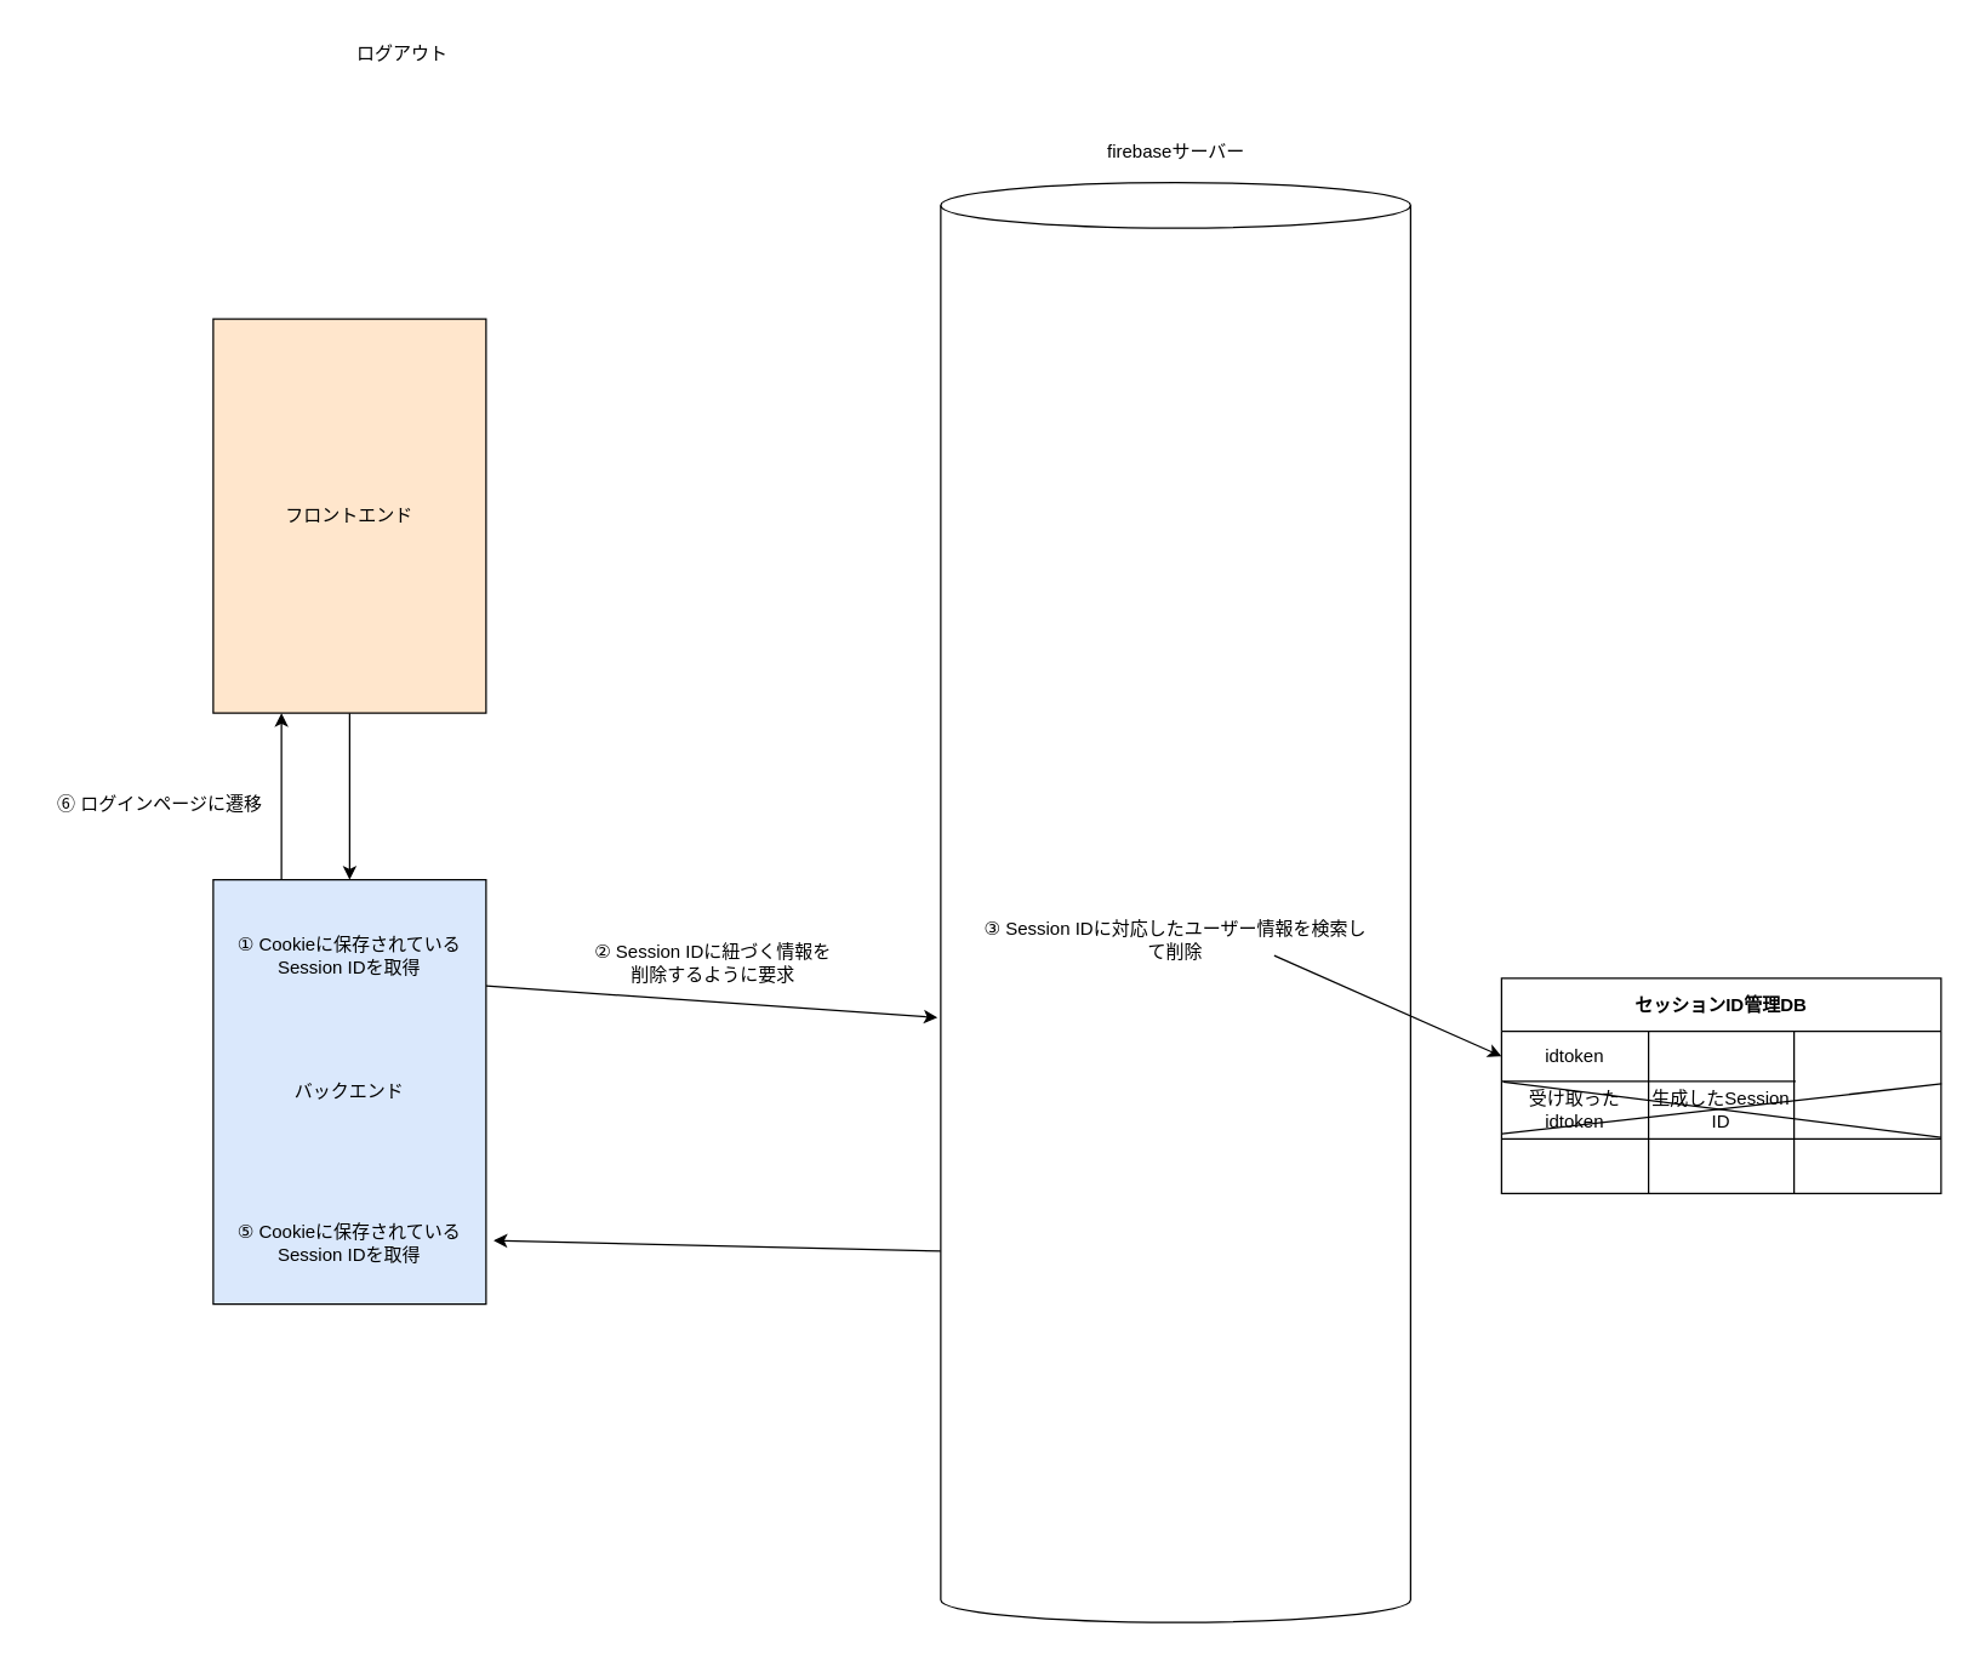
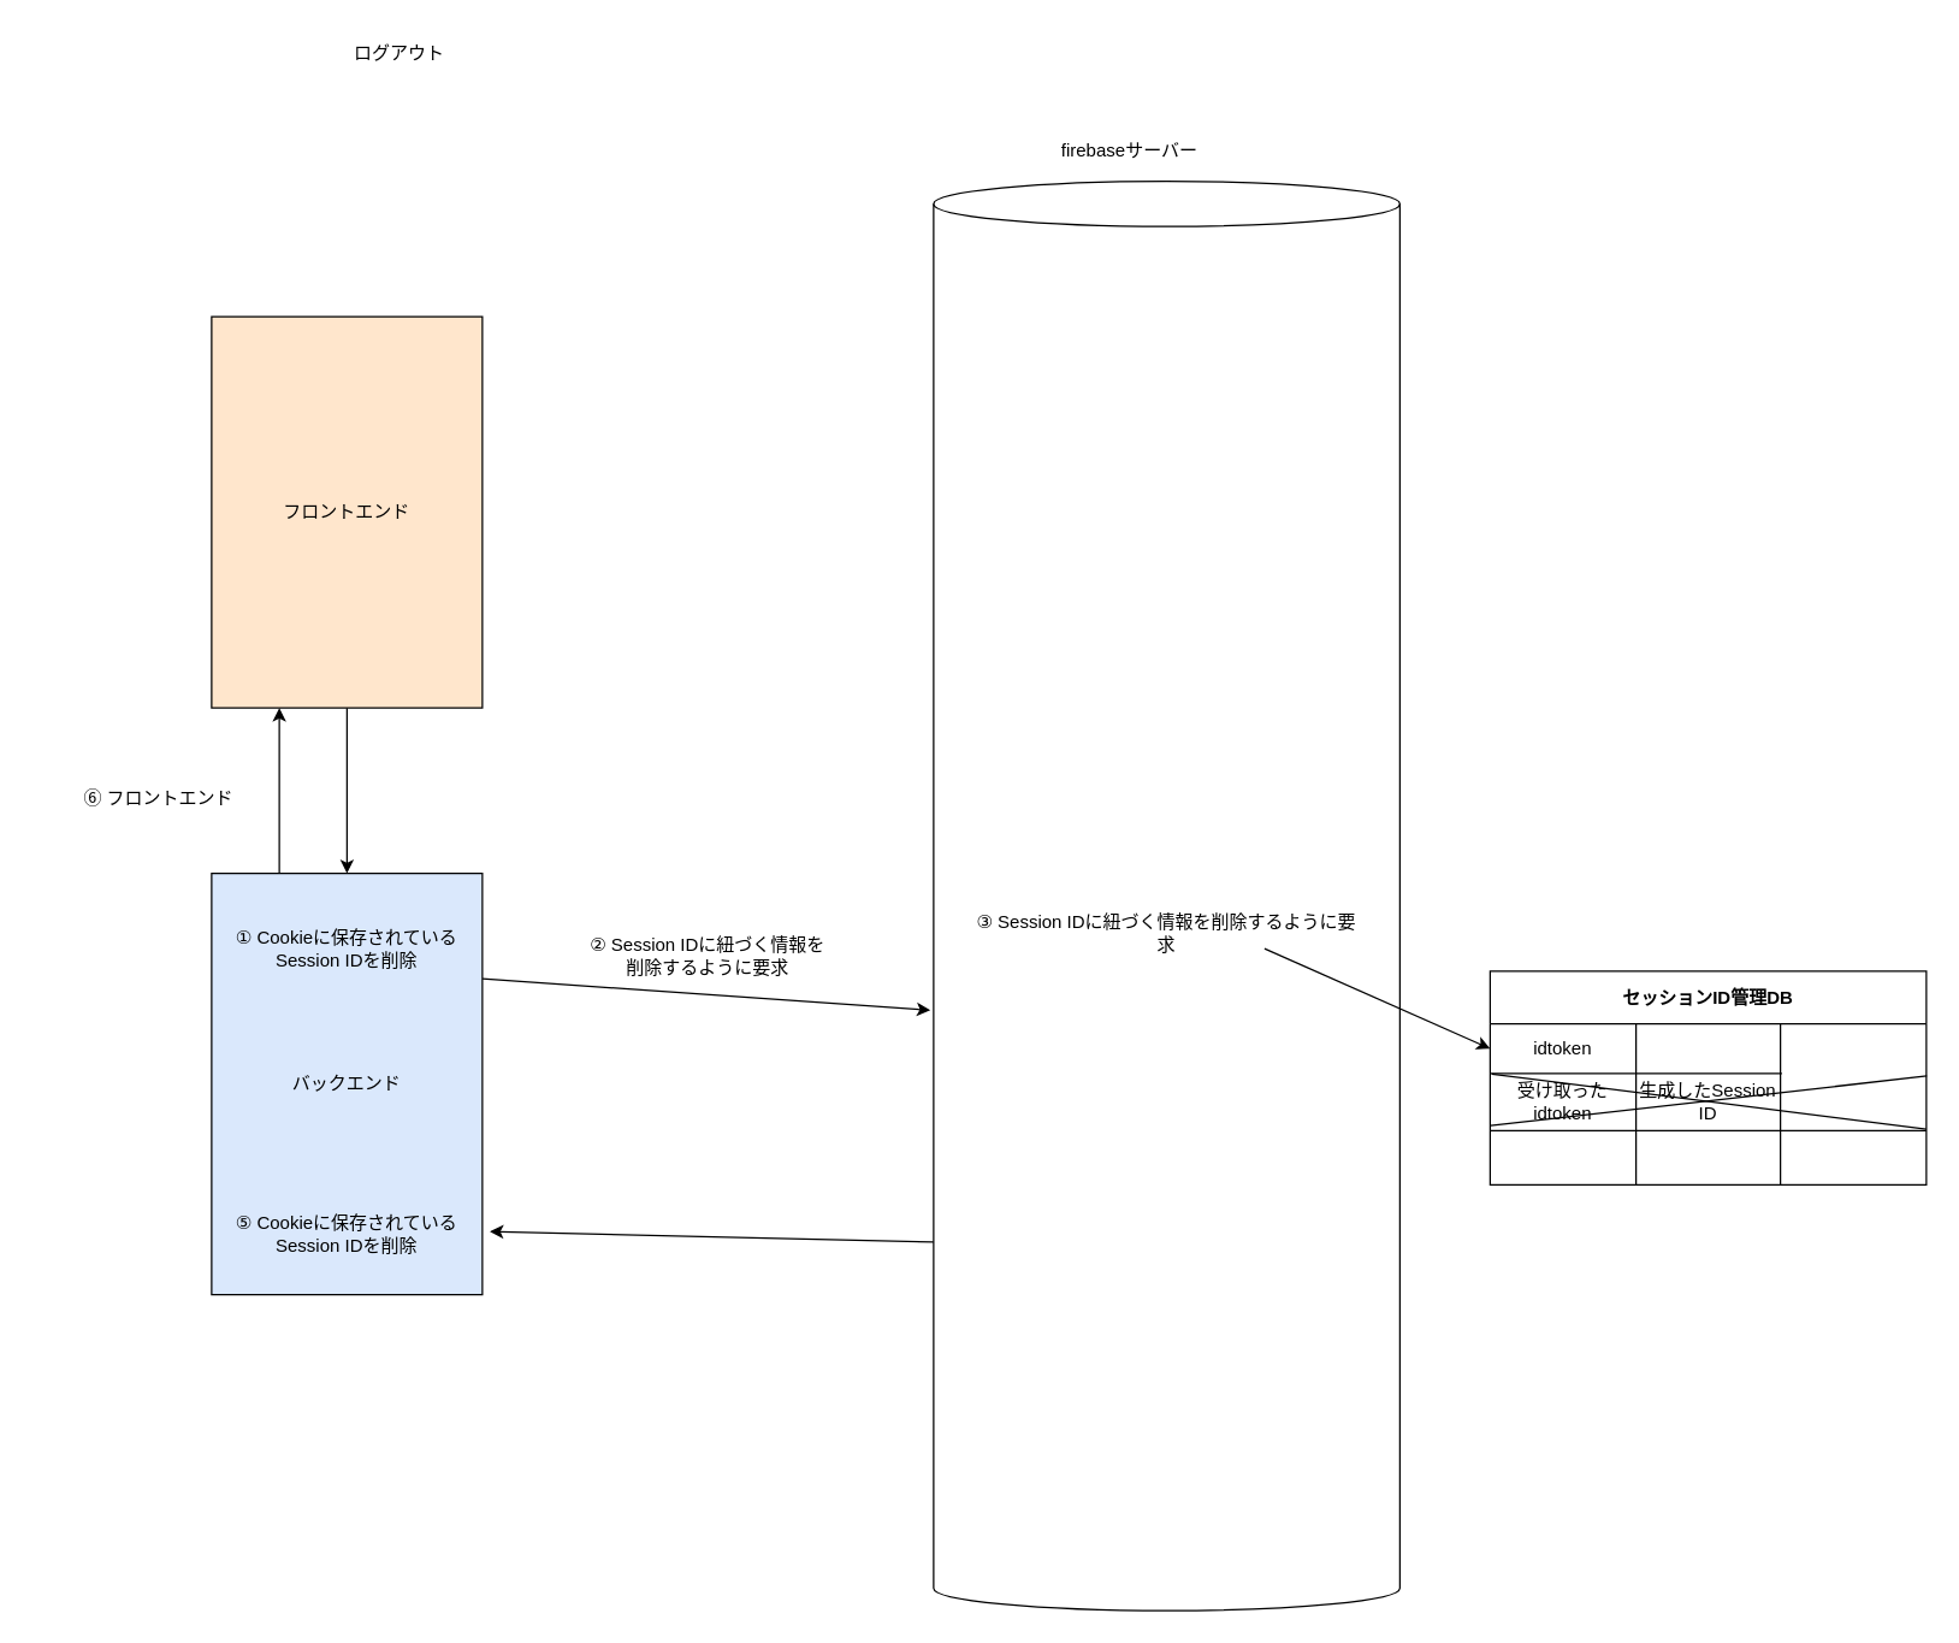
- <mxCell id="7" value="&lt;span&gt;firebaseサーバー&lt;/span&gt;" style="text;html=1;align=center;verticalAlign=middle;resizable=0;points=[];autosize=1;strokeColor=none;" parent="1" vertex="1"><mxGeometry x="720" y="90" width="110" height="20" as="geometry" /></mxCell>
+ <mxCell id="7" value="&lt;span&gt;firebaseサーバー&lt;/span&gt;" style="text;html=1;align=center;verticalAlign=middle;resizable=0;points=[];autosize=1;strokeColor=none;" parent="1" vertex="1"><mxGeometry x="695" y="90" width="110" height="20" as="geometry" /></mxCell>
- <mxCell id="30" value="⑥ ログインページに遷移" style="text;html=1;strokeColor=none;fillColor=none;align=center;verticalAlign=middle;whiteSpace=wrap;rounded=0;" parent="1" vertex="1"><mxGeometry x="20" y="520" width="170" height="20" as="geometry" /></mxCell>
+ <mxCell id="30" value="⑥ フロントエンド" style="text;html=1;strokeColor=none;fillColor=none;align=center;verticalAlign=middle;whiteSpace=wrap;rounded=0;" parent="1" vertex="1"><mxGeometry x="20" y="520" width="170" height="20" as="geometry" /></mxCell>
- <mxCell id="12" value="③ Session IDに対応したユーザー情報を検索して削除" style="text;html=1;strokeColor=none;fillColor=none;align=center;verticalAlign=middle;whiteSpace=wrap;rounded=0;" parent="1" vertex="1"><mxGeometry x="645" y="610" width="260" height="20" as="geometry" /></mxCell>
+ <mxCell id="12" value="③ Session IDに紐づく情報を削除するように要求" style="text;html=1;strokeColor=none;fillColor=none;align=center;verticalAlign=middle;whiteSpace=wrap;rounded=0;" parent="1" vertex="1"><mxGeometry x="645" y="610" width="260" height="20" as="geometry" /></mxCell>
- <mxCell id="11" value="①&amp;nbsp;Cookieに保存されているSession IDを取得" style="text;html=1;strokeColor=none;fillColor=none;align=center;verticalAlign=middle;whiteSpace=wrap;rounded=0;" parent="1" vertex="1"><mxGeometry x="150" y="620" width="160" height="20" as="geometry" /></mxCell>
+ <mxCell id="11" value="①&amp;nbsp;Cookieに保存されているSession IDを削除" style="text;html=1;strokeColor=none;fillColor=none;align=center;verticalAlign=middle;whiteSpace=wrap;rounded=0;" parent="1" vertex="1"><mxGeometry x="150" y="620" width="160" height="20" as="geometry" /></mxCell>
- <mxCell id="29" value="⑤ Cookieに保存されているSession IDを取得" style="text;html=1;strokeColor=none;fillColor=none;align=center;verticalAlign=middle;whiteSpace=wrap;rounded=0;" parent="1" vertex="1"><mxGeometry x="145" y="810" width="170" height="20" as="geometry" /></mxCell>
+ <mxCell id="29" value="⑤ Cookieに保存されているSession IDを削除" style="text;html=1;strokeColor=none;fillColor=none;align=center;verticalAlign=middle;whiteSpace=wrap;rounded=0;" parent="1" vertex="1"><mxGeometry x="145" y="810" width="170" height="20" as="geometry" /></mxCell>
